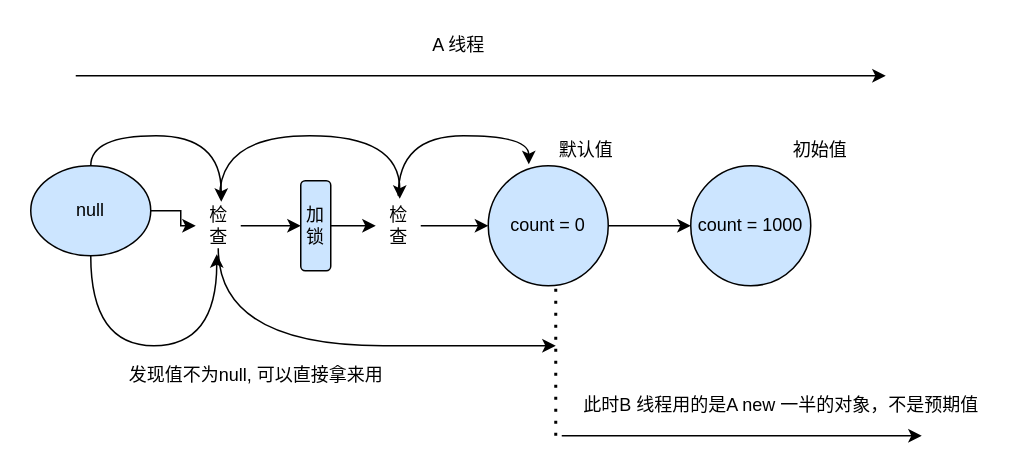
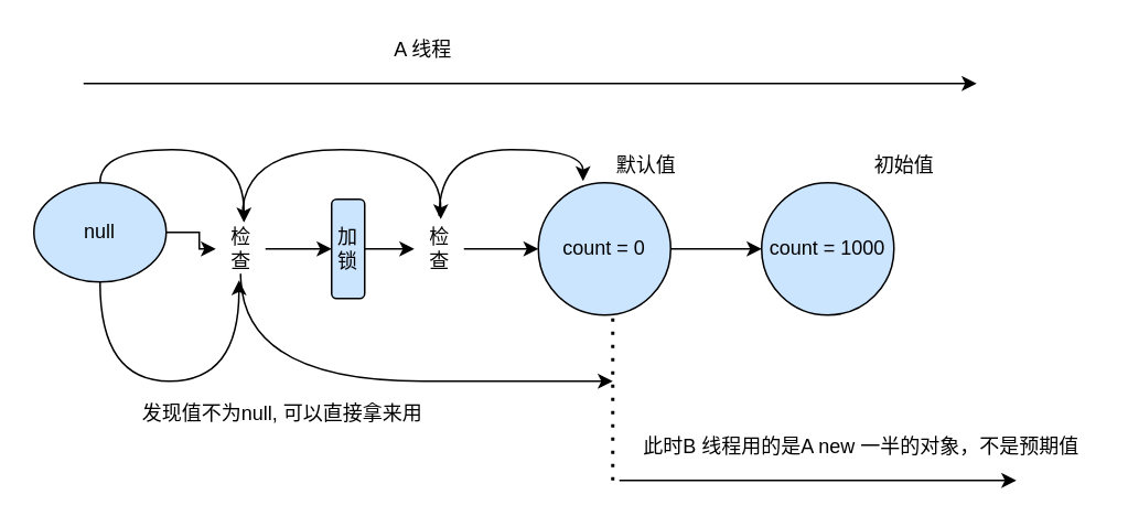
- <mxCell id="12" value="A 线程" style="text;html=1;align=center;verticalAlign=middle;resizable=0;points=[];autosize=1;" parent="1" vertex="1"><mxGeometry x="280" y="20" width="50" height="20" as="geometry" /></mxCell>
+ <mxCell id="12" value="A 线程" style="text;html=1;align=center;verticalAlign=middle;resizable=0;points=[];autosize=1;" parent="1" vertex="1"><mxGeometry x="230" y="20" width="50" height="20" as="geometry" /></mxCell>
